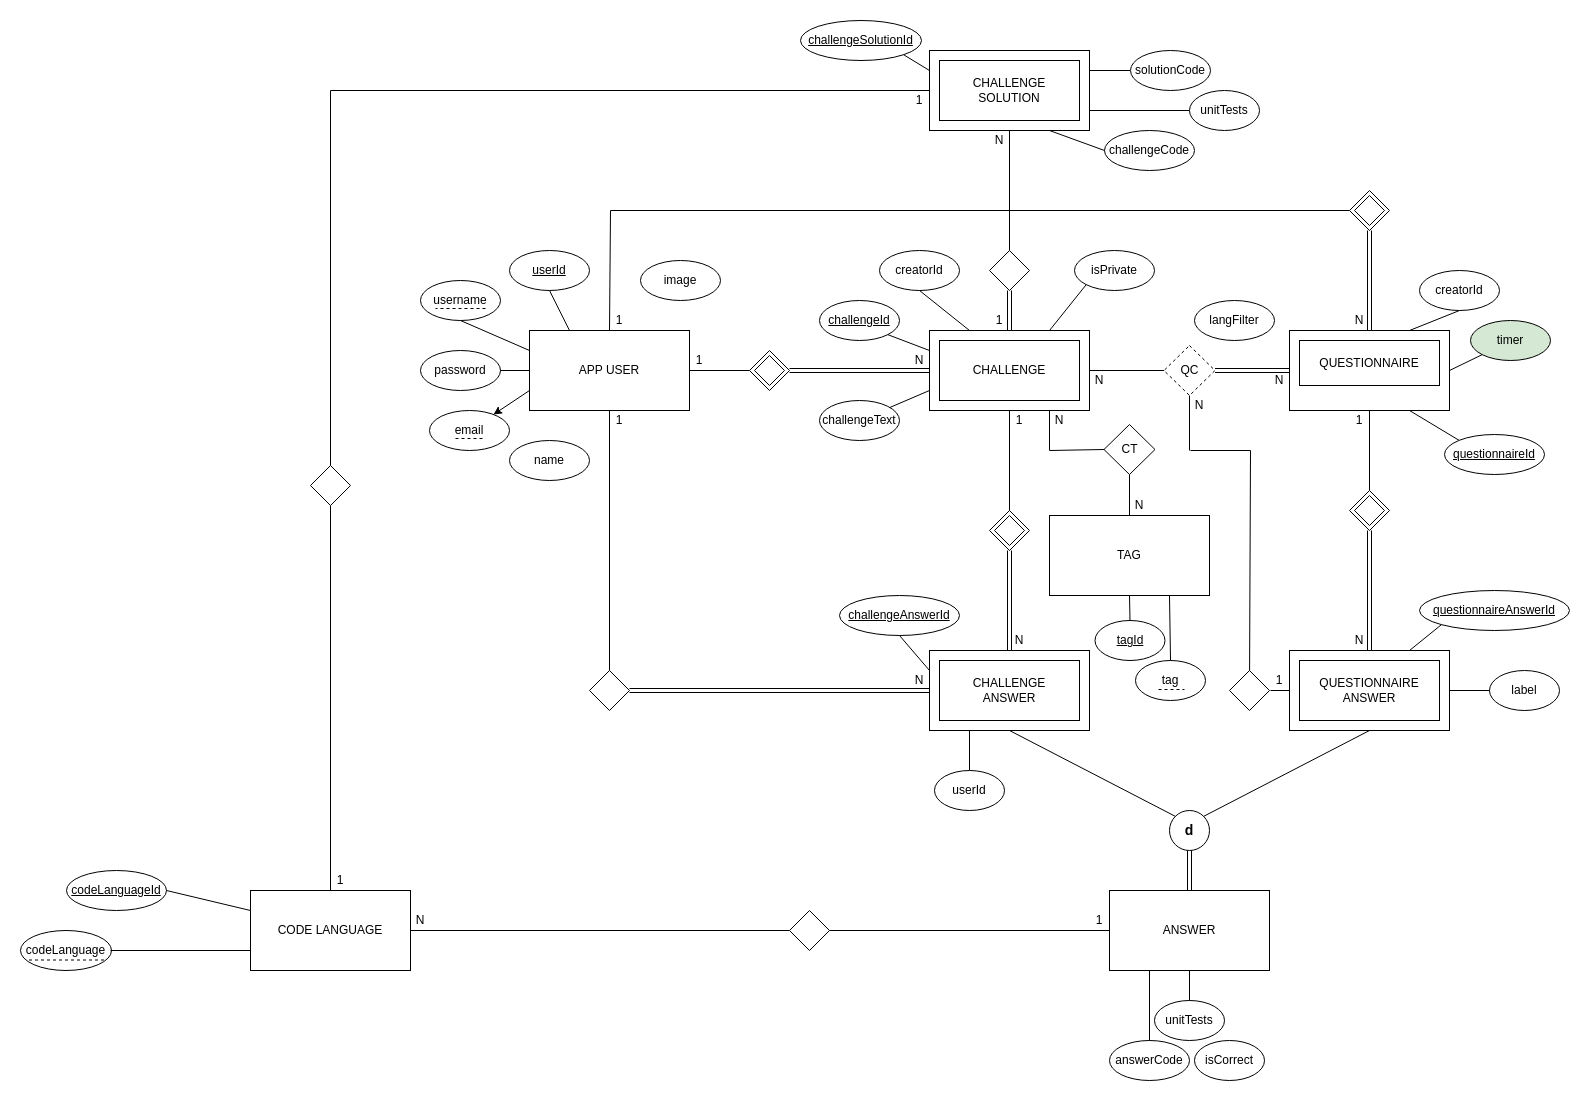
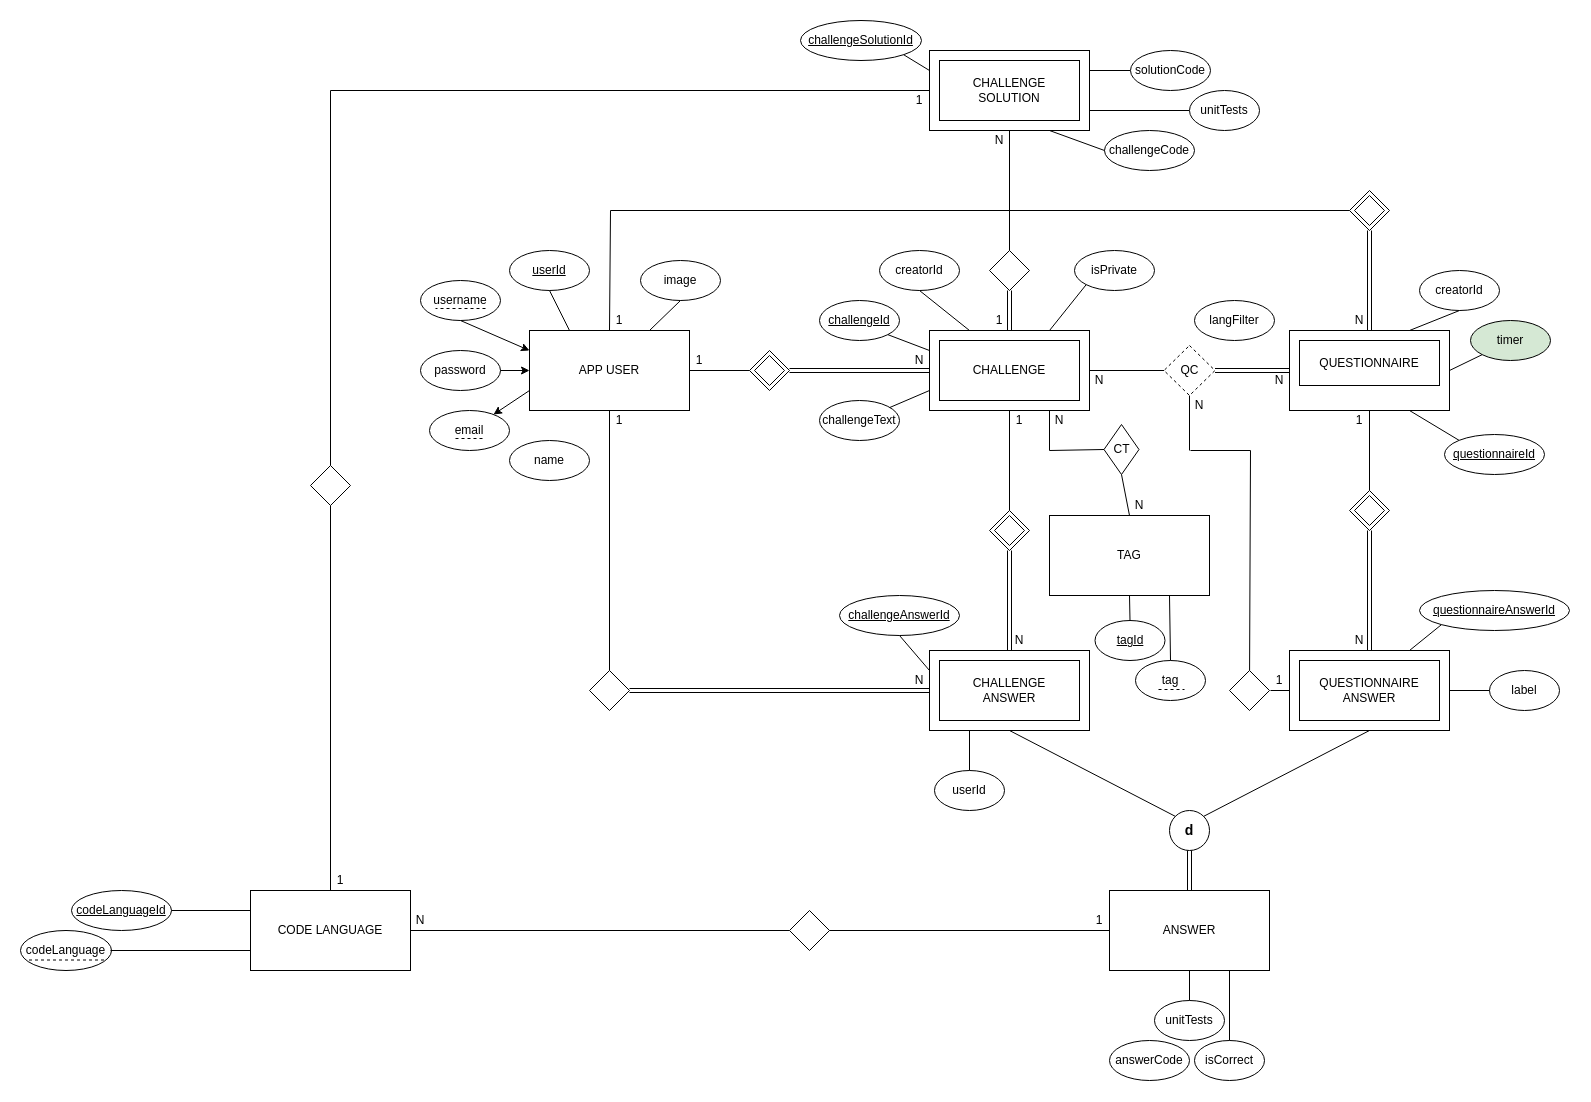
+ <mxCell id="97" value="" style="endArrow=none;html=1;exitX=0.75;exitY=0;exitDx=0;exitDy=0;entryX=0.5;entryY=1;entryDx=0;entryDy=0;" parent="1" source="58" target="96" edge="1"><mxGeometry width="50" height="50" relative="1" as="geometry"><mxPoint x="690" y="400" as="sourcePoint" /><mxPoint x="740" y="350" as="targetPoint" /></mxGeometry></mxCell>
- <mxCell id="90" value="" style="endArrow=none;html=1;entryX=0;entryY=0.25;entryDx=0;entryDy=0;exitX=0.5;exitY=1;exitDx=0;exitDy=0;" parent="1" source="89" target="58" edge="1"><mxGeometry width="50" height="50" relative="1" as="geometry"><mxPoint x="690" y="400" as="sourcePoint" /><mxPoint x="740" y="350" as="targetPoint" /></mxGeometry></mxCell>
+ <mxCell id="90" value="" style="endArrow=classic;html=1;entryX=0;entryY=0.25;entryDx=0;entryDy=0;exitX=0.5;exitY=1;exitDx=0;exitDy=0;" parent="1" source="89" target="58" edge="1"><mxGeometry width="50" height="50" relative="1" as="geometry"><mxPoint x="690" y="400" as="sourcePoint" /><mxPoint x="740" y="350" as="targetPoint" /></mxGeometry></mxCell>
- <mxCell id="93" value="" style="endArrow=none;html=1;entryX=0;entryY=0.5;entryDx=0;entryDy=0;exitX=1;exitY=0.5;exitDx=0;exitDy=0;" parent="1" source="92" target="58" edge="1"><mxGeometry width="50" height="50" relative="1" as="geometry"><mxPoint x="690" y="400" as="sourcePoint" /><mxPoint x="740" y="350" as="targetPoint" /></mxGeometry></mxCell>
+ <mxCell id="93" value="" style="endArrow=classic;html=1;entryX=0;entryY=0.5;entryDx=0;entryDy=0;exitX=1;exitY=0.5;exitDx=0;exitDy=0;" parent="1" source="92" target="58" edge="1"><mxGeometry width="50" height="50" relative="1" as="geometry"><mxPoint x="690" y="400" as="sourcePoint" /><mxPoint x="740" y="350" as="targetPoint" /></mxGeometry></mxCell>
- <mxCell id="66" value="&lt;font style=&quot;font-size: 12px&quot;&gt;CT&lt;/font&gt;" style="rhombus;whiteSpace=wrap;html=1;" parent="1" vertex="1"><mxGeometry x="1103.5" y="424" width="51" height="50" as="geometry" /></mxCell>
+ <mxCell id="66" value="&lt;font style=&quot;font-size: 12px&quot;&gt;CT&lt;/font&gt;" style="rhombus;whiteSpace=wrap;html=1;" parent="1" vertex="1"><mxGeometry x="1103.5" y="424" width="35" height="50" as="geometry" /></mxCell>
- <mxCell id="124" value="&lt;u&gt;codeLanguageId&lt;/u&gt;" style="ellipse;whiteSpace=wrap;html=1;" parent="1" vertex="1"><mxGeometry x="66" y="870" width="100" height="40" as="geometry" /></mxCell>
+ <mxCell id="124" value="&lt;u&gt;codeLanguageId&lt;/u&gt;" style="ellipse;whiteSpace=wrap;html=1;" parent="1" vertex="1"><mxGeometry x="71" y="890" width="100" height="40" as="geometry" /></mxCell>
- <mxCell id="34" value="" style="endArrow=none;html=1;exitX=0.25;exitY=1;exitDx=0;exitDy=0;entryX=0.5;entryY=0;entryDx=0;entryDy=0;" parent="1" source="107" target="33" edge="1"><mxGeometry width="50" height="50" relative="1" as="geometry"><mxPoint x="998" y="740" as="sourcePoint" /><mxPoint x="1128" y="550" as="targetPoint" /></mxGeometry></mxCell>
+ <mxCell id="106" value="" style="endArrow=none;html=1;entryX=0.75;entryY=1;entryDx=0;entryDy=0;exitX=0.5;exitY=0;exitDx=0;exitDy=0;" parent="1" source="105" target="107" edge="1"><mxGeometry width="50" height="50" relative="1" as="geometry"><mxPoint x="1199" y="820" as="sourcePoint" /><mxPoint x="1249" y="770" as="targetPoint" /></mxGeometry></mxCell>
